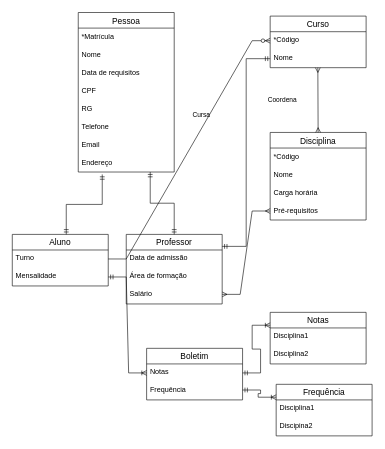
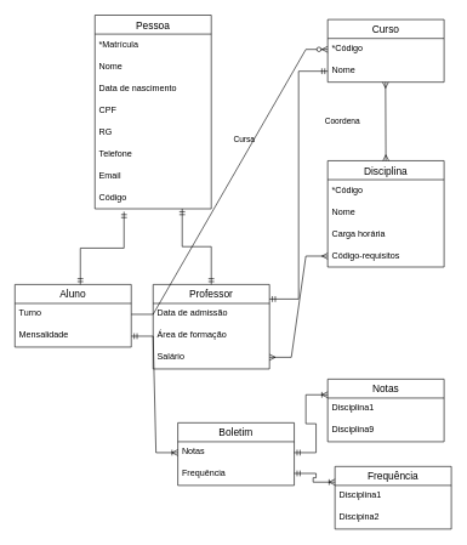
- <mxCell id="5" value="Data de requisitos" style="text;strokeColor=none;fillColor=none;spacingLeft=4;spacingRight=4;overflow=hidden;rotatable=0;points=[[0,0.5],[1,0.5]];portConstraint=eastwest;fontSize=12;" parent="2" vertex="1"><mxGeometry y="86" width="160" height="30" as="geometry" /></mxCell>
+ <mxCell id="5" value="Data de nascimento" style="text;strokeColor=none;fillColor=none;spacingLeft=4;spacingRight=4;overflow=hidden;rotatable=0;points=[[0,0.5],[1,0.5]];portConstraint=eastwest;fontSize=12;" parent="2" vertex="1"><mxGeometry y="86" width="160" height="30" as="geometry" /></mxCell>
- <mxCell id="10" value="Endereço" style="text;strokeColor=none;fillColor=none;spacingLeft=4;spacingRight=4;overflow=hidden;rotatable=0;points=[[0,0.5],[1,0.5]];portConstraint=eastwest;fontSize=12;" parent="2" vertex="1"><mxGeometry y="236" width="160" height="30" as="geometry" /></mxCell>
+ <mxCell id="10" value="Código" style="text;strokeColor=none;fillColor=none;spacingLeft=4;spacingRight=4;overflow=hidden;rotatable=0;points=[[0,0.5],[1,0.5]];portConstraint=eastwest;fontSize=12;" parent="2" vertex="1"><mxGeometry y="236" width="160" height="30" as="geometry" /></mxCell>
- <mxCell id="29" value="Pré-requisitos" style="text;strokeColor=none;fillColor=none;spacingLeft=4;spacingRight=4;overflow=hidden;rotatable=0;points=[[0,0.5],[1,0.5]];portConstraint=eastwest;fontSize=12;" parent="25" vertex="1"><mxGeometry y="116" width="160" height="30" as="geometry" /></mxCell>
+ <mxCell id="29" value="Código-requisitos" style="text;strokeColor=none;fillColor=none;spacingLeft=4;spacingRight=4;overflow=hidden;rotatable=0;points=[[0,0.5],[1,0.5]];portConstraint=eastwest;fontSize=12;" parent="25" vertex="1"><mxGeometry y="116" width="160" height="30" as="geometry" /></mxCell>
- <mxCell id="44" value="Disciplina2" style="text;strokeColor=none;fillColor=none;spacingLeft=4;spacingRight=4;overflow=hidden;rotatable=0;points=[[0,0.5],[1,0.5]];portConstraint=eastwest;fontSize=12;" vertex="1" parent="42"><mxGeometry y="56" width="160" height="30" as="geometry" /></mxCell>
+ <mxCell id="44" value="Disciplina9" style="text;strokeColor=none;fillColor=none;spacingLeft=4;spacingRight=4;overflow=hidden;rotatable=0;points=[[0,0.5],[1,0.5]];portConstraint=eastwest;fontSize=12;" vertex="1" parent="42"><mxGeometry y="56" width="160" height="30" as="geometry" /></mxCell>
